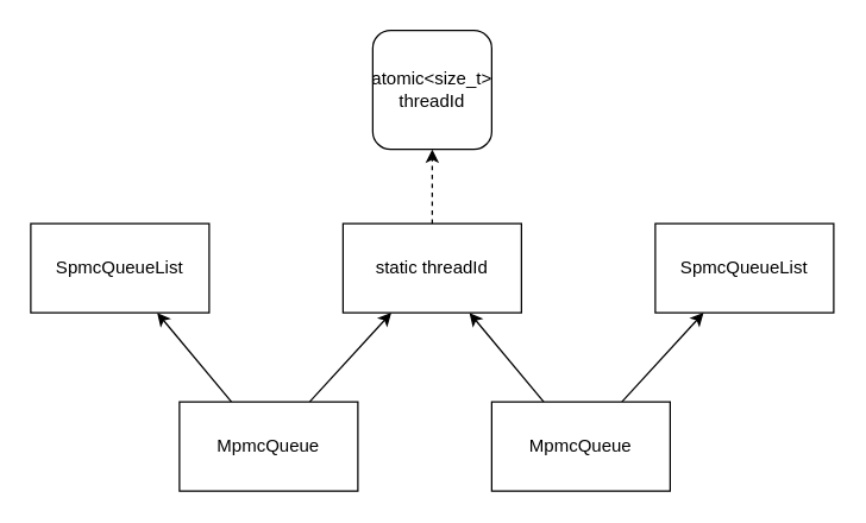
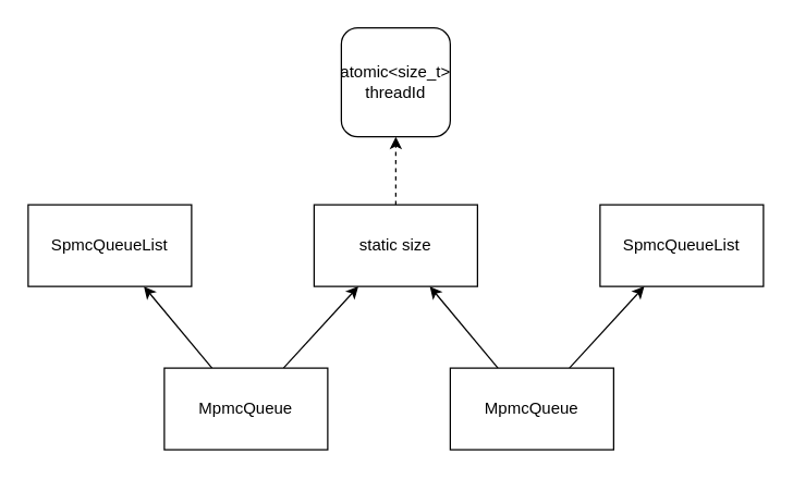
- <mxCell id="9" value="static threadId" style="whiteSpace=wrap;html=1;" vertex="1" parent="1"><mxGeometry x="230" y="150" width="120" height="60" as="geometry" /></mxCell>
+ <mxCell id="9" value="static size" style="whiteSpace=wrap;html=1;" vertex="1" parent="1"><mxGeometry x="230" y="150" width="120" height="60" as="geometry" /></mxCell>
